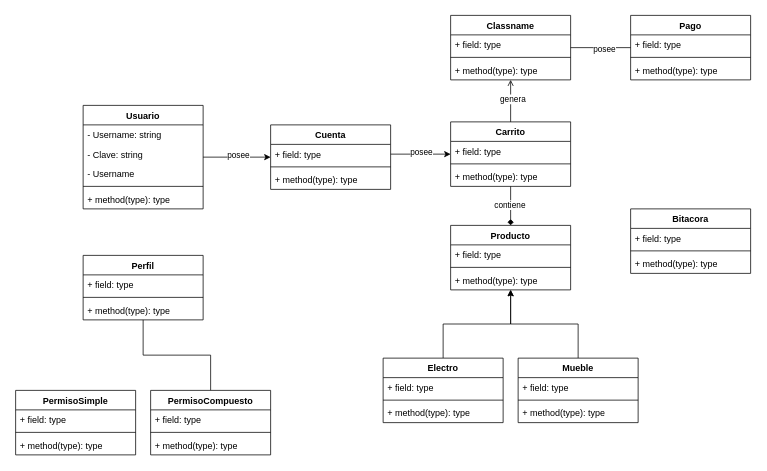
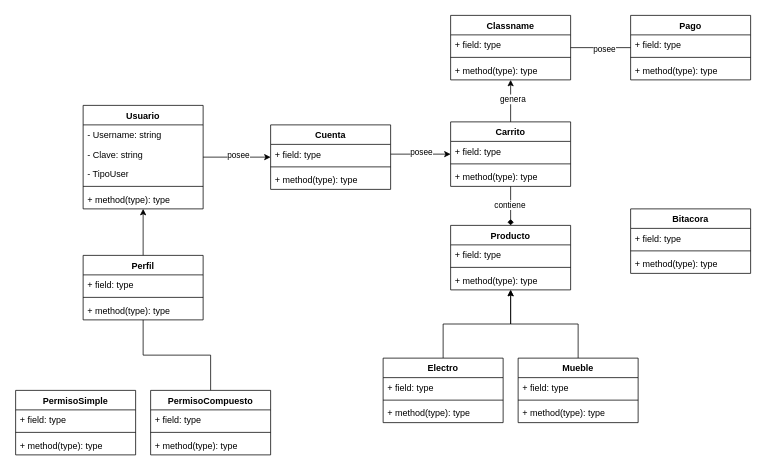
- <mxCell id="30" style="edgeStyle=orthogonalEdgeStyle;rounded=0;orthogonalLoop=1;jettySize=auto;html=1;endArrow=open;" edge="1" parent="1" source="32" target="58"><mxGeometry relative="1" as="geometry" /></mxCell>
+ <mxCell id="30" style="edgeStyle=orthogonalEdgeStyle;rounded=0;orthogonalLoop=1;jettySize=auto;html=1;" edge="1" parent="1" source="32" target="58"><mxGeometry relative="1" as="geometry" /></mxCell>
- <mxCell id="7" value="- Username" style="text;strokeColor=none;fillColor=none;align=left;verticalAlign=top;spacingLeft=4;spacingRight=4;overflow=hidden;rotatable=0;points=[[0,0.5],[1,0.5]];portConstraint=eastwest;whiteSpace=wrap;html=1;" vertex="1" parent="4"><mxGeometry y="78" width="160" height="26" as="geometry" /></mxCell>
+ <mxCell id="7" value="- TipoUser" style="text;strokeColor=none;fillColor=none;align=left;verticalAlign=top;spacingLeft=4;spacingRight=4;overflow=hidden;rotatable=0;points=[[0,0.5],[1,0.5]];portConstraint=eastwest;whiteSpace=wrap;html=1;" vertex="1" parent="4"><mxGeometry y="78" width="160" height="26" as="geometry" /></mxCell>
+ <mxCell id="14" style="edgeStyle=orthogonalEdgeStyle;rounded=0;orthogonalLoop=1;jettySize=auto;html=1;" edge="1" parent="1" source="15" target="4"><mxGeometry relative="1" as="geometry" /></mxCell>
